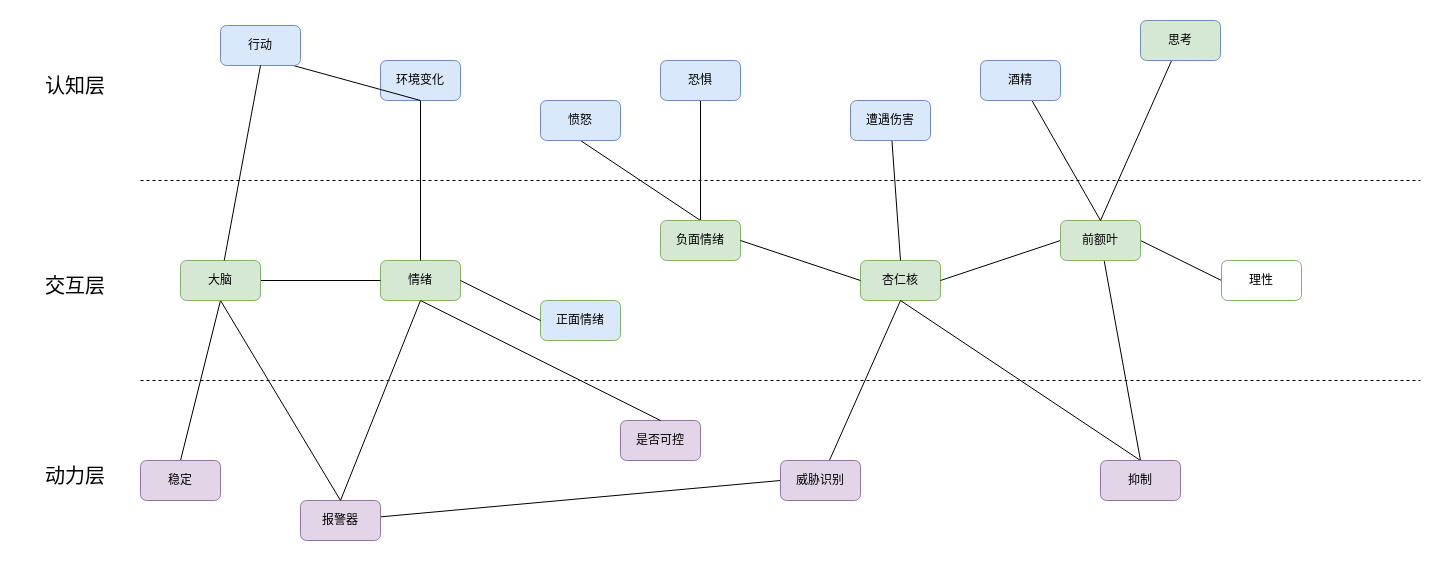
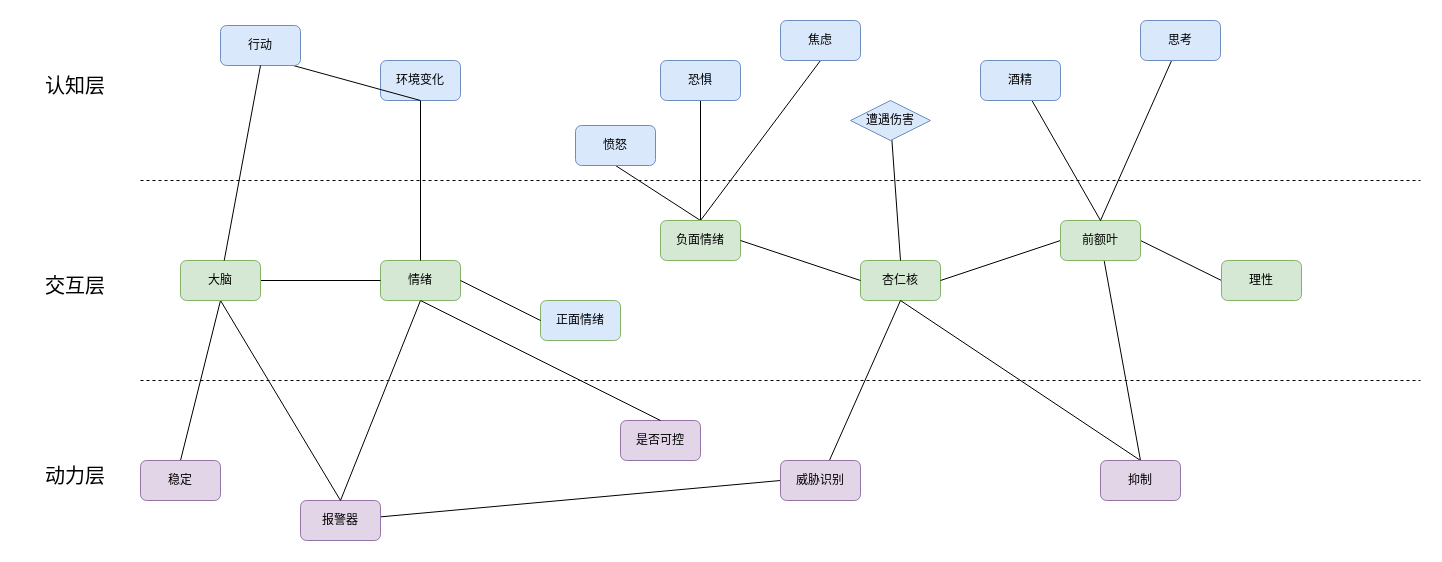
+ <mxCell id="31" value="焦虑" style="rounded=1;whiteSpace=wrap;html=1;fillColor=#dae8fc;strokeColor=#6c8ebf;" vertex="1" parent="1"><mxGeometry x="780" y="20" width="80" height="40" as="geometry" /></mxCell>
- <mxCell id="48" value="思考" style="rounded=1;whiteSpace=wrap;html=1;fillColor=#d5e8d4;strokeColor=#6c8ebf;" vertex="1" parent="1"><mxGeometry x="1140" y="20" width="80" height="40" as="geometry" /></mxCell>
+ <mxCell id="48" value="思考" style="rounded=1;whiteSpace=wrap;html=1;fillColor=#dae8fc;strokeColor=#6c8ebf;" vertex="1" parent="1"><mxGeometry x="1140" y="20" width="80" height="40" as="geometry" /></mxCell>
- <mxCell id="29" value="愤怒" style="rounded=1;whiteSpace=wrap;html=1;fillColor=#dae8fc;strokeColor=#6c8ebf;" vertex="1" parent="1"><mxGeometry x="540" y="100" width="80" height="40" as="geometry" /></mxCell>
+ <mxCell id="29" value="愤怒" style="rounded=1;whiteSpace=wrap;html=1;fillColor=#dae8fc;strokeColor=#6c8ebf;" vertex="1" parent="1"><mxGeometry x="575" y="125" width="80" height="40" as="geometry" /></mxCell>
- <mxCell id="37" value="遭遇伤害" style="rounded=1;whiteSpace=wrap;html=1;fillColor=#dae8fc;strokeColor=#6c8ebf;" vertex="1" parent="1"><mxGeometry x="850" y="100" width="80" height="40" as="geometry" /></mxCell>
+ <mxCell id="37" value="遭遇伤害" style="rhombus;whiteSpace=wrap;html=1;fillColor=#dae8fc;strokeColor=#6c8ebf;" vertex="1" parent="1"><mxGeometry x="850" y="100" width="80" height="40" as="geometry" /></mxCell>
+ <mxCell id="25" style="edgeStyle=none;rounded=0;orthogonalLoop=1;jettySize=auto;html=1;entryX=0.5;entryY=1;entryDx=0;entryDy=0;strokeColor=default;align=center;verticalAlign=middle;fontFamily=Helvetica;fontSize=11;fontColor=default;labelBackgroundColor=default;endArrow=none;endFill=0;exitX=0.5;exitY=0;exitDx=0;exitDy=0;" edge="1" parent="1" source="26" target="31"><mxGeometry relative="1" as="geometry" /></mxCell>
- <mxCell id="44" value="理性" style="rounded=1;whiteSpace=wrap;html=1;fillColor=#ffffff;strokeColor=#82b366;" vertex="1" parent="1"><mxGeometry x="1221" y="260" width="80" height="40" as="geometry" /></mxCell>
+ <mxCell id="44" value="理性" style="rounded=1;whiteSpace=wrap;html=1;fillColor=#d5e8d4;strokeColor=#82b366;" vertex="1" parent="1"><mxGeometry x="1221" y="260" width="80" height="40" as="geometry" /></mxCell>
